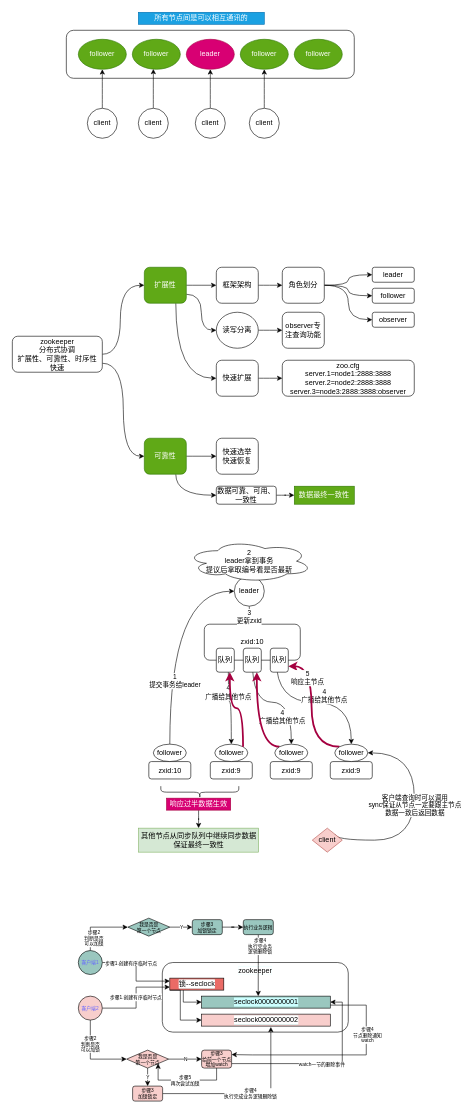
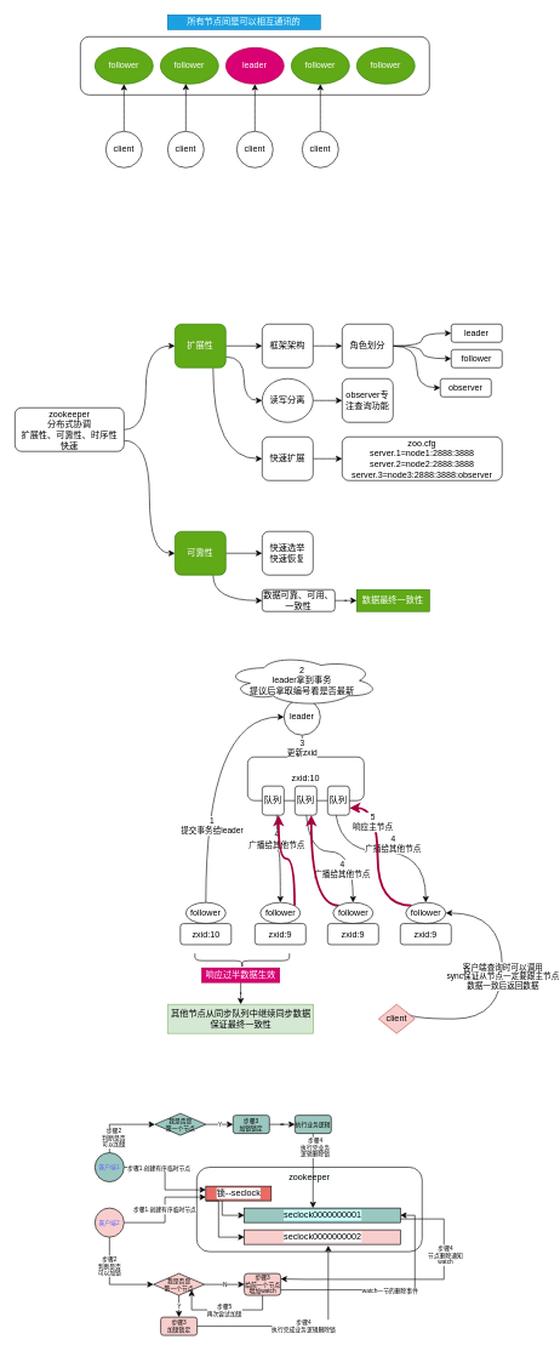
- <mxCell id="39" value="observer" style="rounded=1;whiteSpace=wrap;html=1;" parent="1" vertex="1"><mxGeometry x="620" y="520" width="70" height="25" as="geometry" /></mxCell>
+ <mxCell id="39" value="observer" style="rounded=1;whiteSpace=wrap;html=1;" parent="1" vertex="1"><mxGeometry x="605" y="520" width="70" height="25" as="geometry" /></mxCell>
